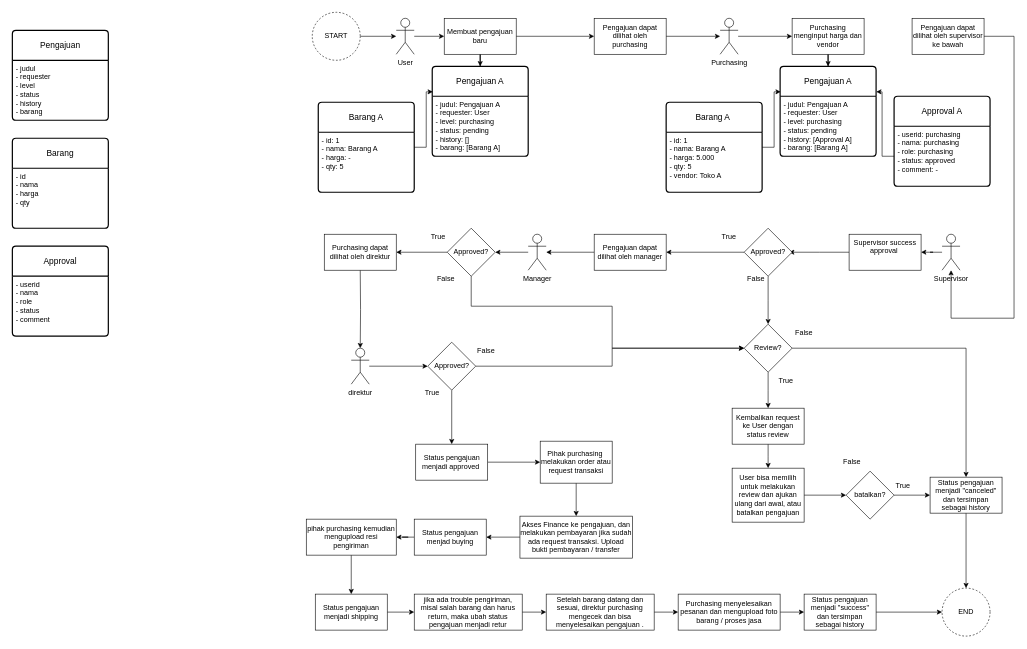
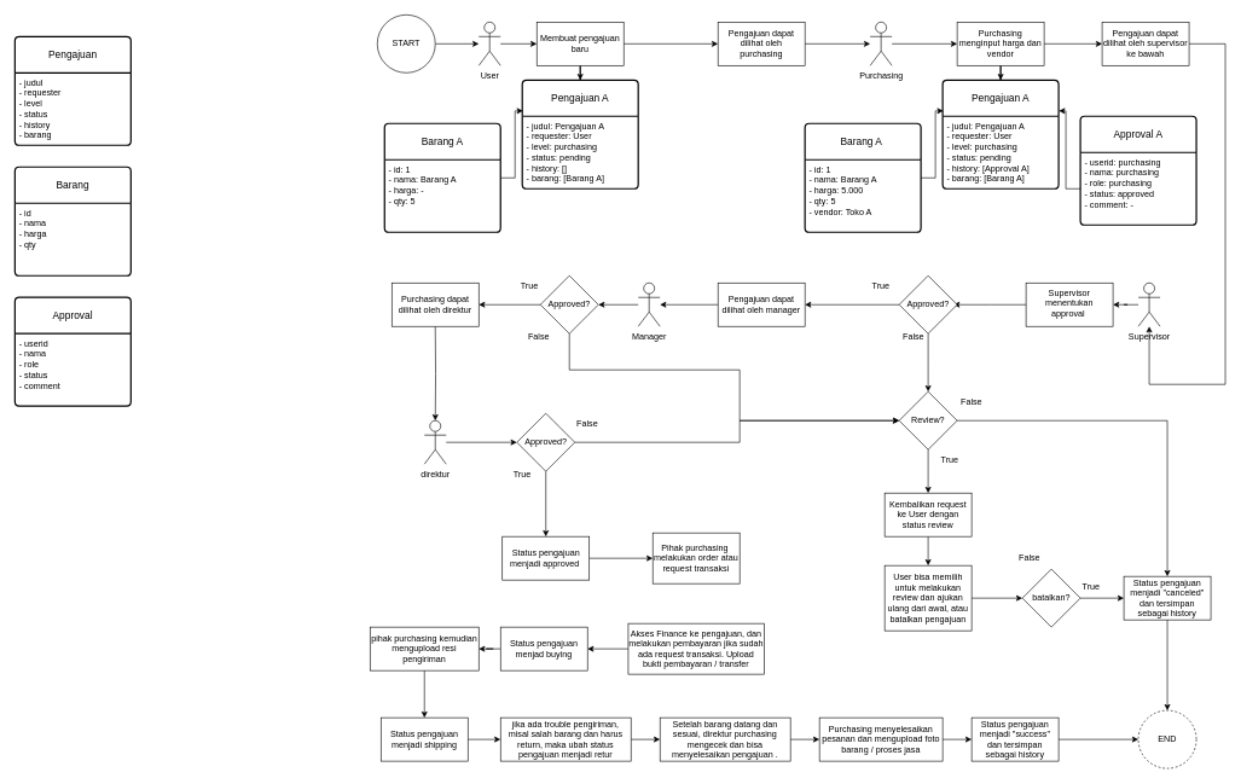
- <mxCell id="93" value="START" style="ellipse;whiteSpace=wrap;html=1;aspect=fixed;dashed=1;" vertex="1" parent="1"><mxGeometry x="520" y="20" width="80" height="80" as="geometry" /></mxCell>
+ <mxCell id="93" value="START" style="ellipse;whiteSpace=wrap;html=1;aspect=fixed;" vertex="1" parent="1"><mxGeometry x="520" y="20" width="80" height="80" as="geometry" /></mxCell>
+ <mxCell id="23" value="" style="edgeStyle=orthogonalEdgeStyle;rounded=0;orthogonalLoop=1;jettySize=auto;html=1;" edge="1" parent="1" source="24" target="34"><mxGeometry relative="1" as="geometry" /></mxCell>
- <mxCell id="38" value="Supervisor success approval&amp;nbsp;" style="whiteSpace=wrap;html=1;verticalAlign=top;" vertex="1" parent="1"><mxGeometry x="1415" y="390" width="120" height="60" as="geometry" /></mxCell>
+ <mxCell id="38" value="Supervisor menentukan approval&amp;nbsp;" style="whiteSpace=wrap;html=1;verticalAlign=top;" vertex="1" parent="1"><mxGeometry x="1415" y="390" width="120" height="60" as="geometry" /></mxCell>
- <mxCell id="73" style="edgeStyle=orthogonalEdgeStyle;rounded=0;orthogonalLoop=1;jettySize=auto;html=1;entryX=0.5;entryY=0;entryDx=0;entryDy=0;" edge="1" parent="1" source="74" target="76"><mxGeometry relative="1" as="geometry" /></mxCell>
